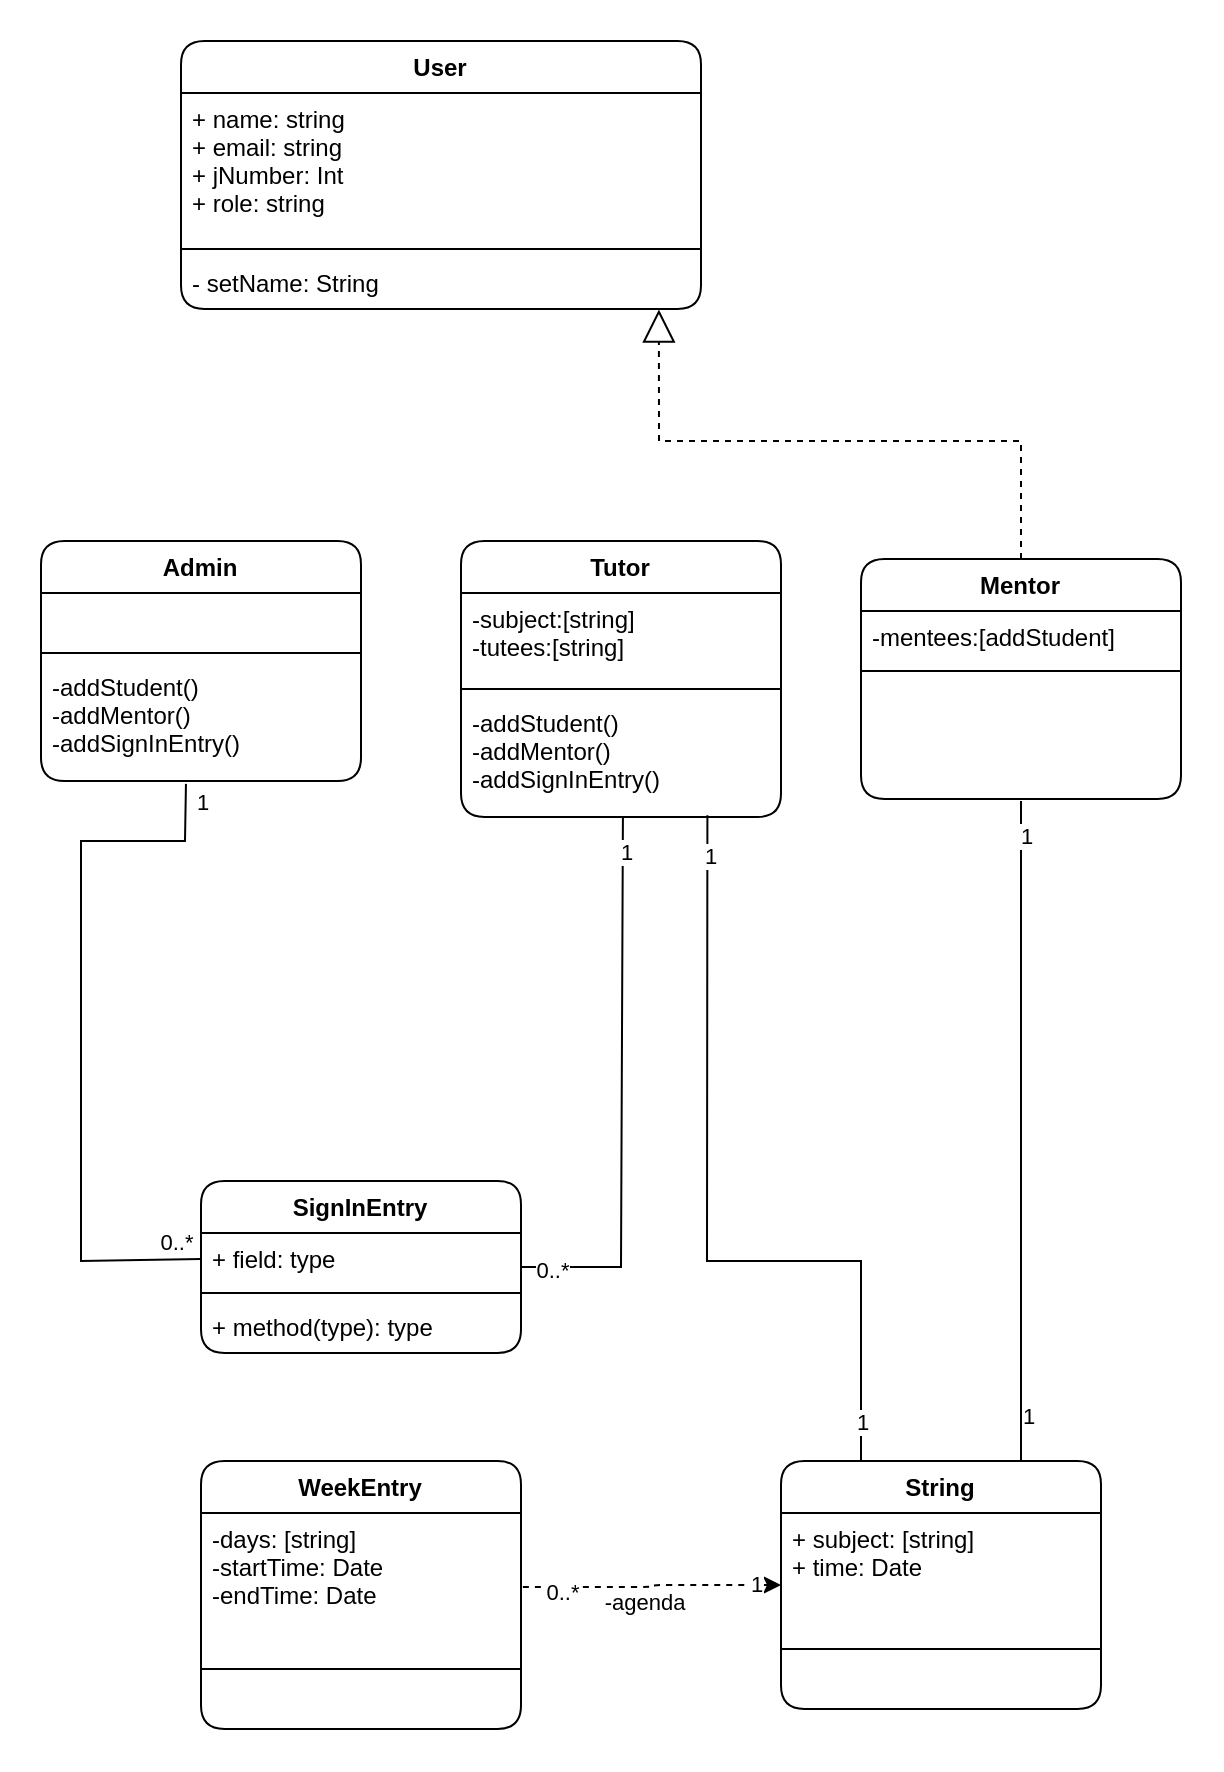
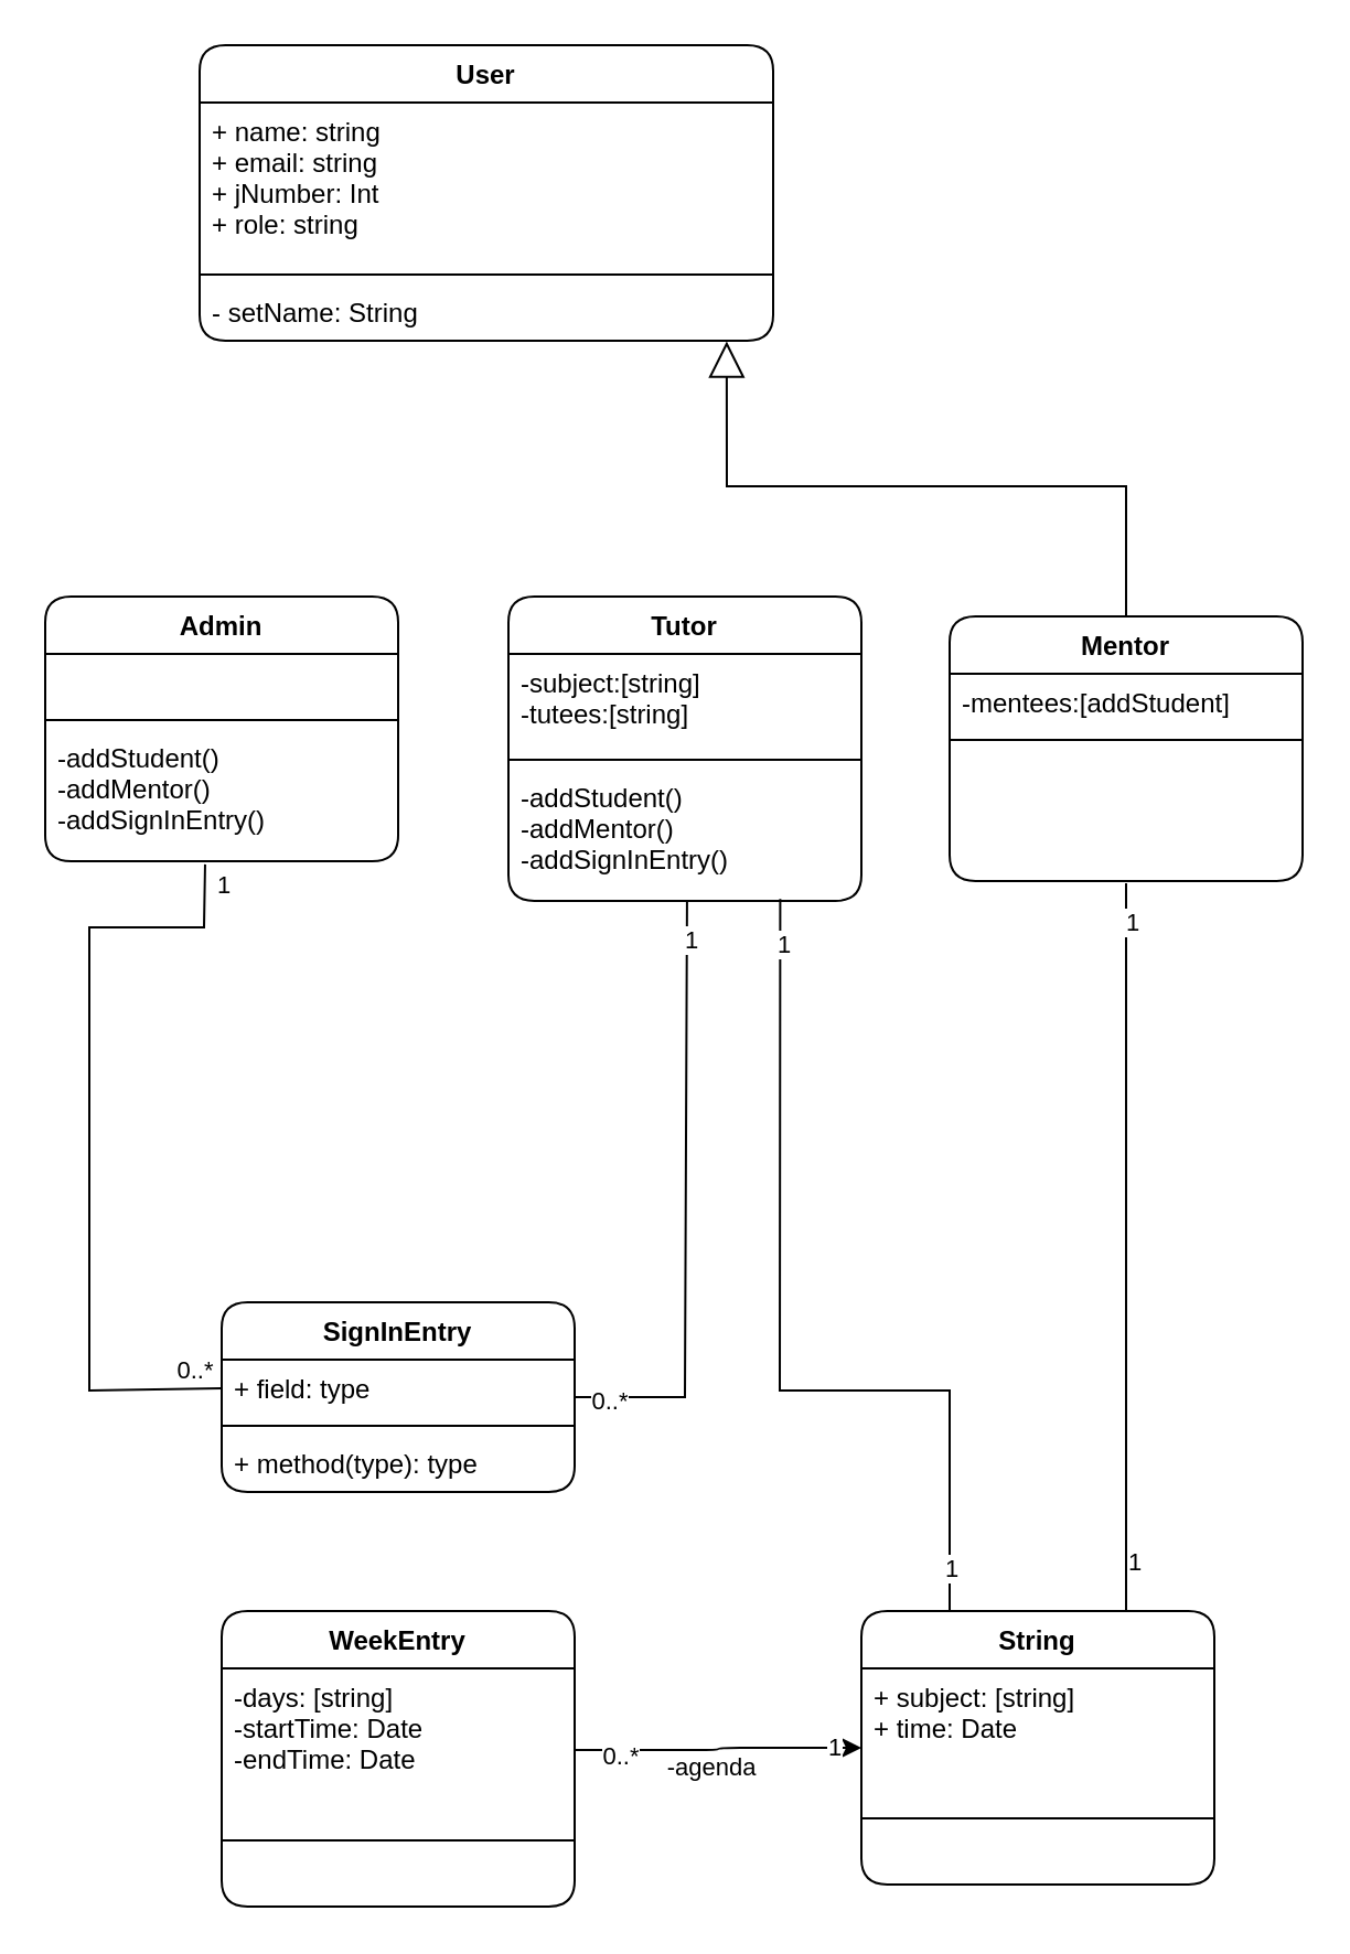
- <mxCell id="26" style="edgeStyle=none;rounded=0;orthogonalLoop=1;jettySize=auto;html=1;endArrow=block;endFill=0;startSize=14;endSize=14;sourcePerimeterSpacing=8;targetPerimeterSpacing=8;entryX=0.919;entryY=1.011;entryDx=0;entryDy=0;entryPerimeter=0;exitX=0.5;exitY=0;exitDx=0;exitDy=0;dashed=1;" edge="1" parent="1" source="27" target="5"><mxGeometry relative="1" as="geometry"><mxPoint x="200" y="160" as="targetPoint" /><Array as="points"><mxPoint x="510" y="220" /><mxPoint x="329" y="220" /></Array></mxGeometry></mxCell>
+ <mxCell id="26" style="edgeStyle=none;rounded=0;orthogonalLoop=1;jettySize=auto;html=1;endArrow=block;endFill=0;startSize=14;endSize=14;sourcePerimeterSpacing=8;targetPerimeterSpacing=8;entryX=0.919;entryY=1.011;entryDx=0;entryDy=0;entryPerimeter=0;exitX=0.5;exitY=0;exitDx=0;exitDy=0;" edge="1" parent="1" source="27" target="5"><mxGeometry relative="1" as="geometry"><mxPoint x="200" y="160" as="targetPoint" /><Array as="points"><mxPoint x="510" y="220" /><mxPoint x="329" y="220" /></Array></mxGeometry></mxCell>
- <mxCell id="6" style="edgeStyle=orthogonalEdgeStyle;rounded=1;orthogonalLoop=1;jettySize=auto;html=1;entryX=1;entryY=0.5;entryDx=0;entryDy=0;endArrow=none;endFill=0;startArrow=classic;startFill=1;dashed=1;" parent="1" source="10" target="19" edge="1"><mxGeometry relative="1" as="geometry" /></mxCell>
+ <mxCell id="6" style="edgeStyle=orthogonalEdgeStyle;rounded=1;orthogonalLoop=1;jettySize=auto;html=1;entryX=1;entryY=0.5;entryDx=0;entryDy=0;endArrow=none;endFill=0;startArrow=classic;startFill=1;" parent="1" source="10" target="19" edge="1"><mxGeometry relative="1" as="geometry" /></mxCell>
